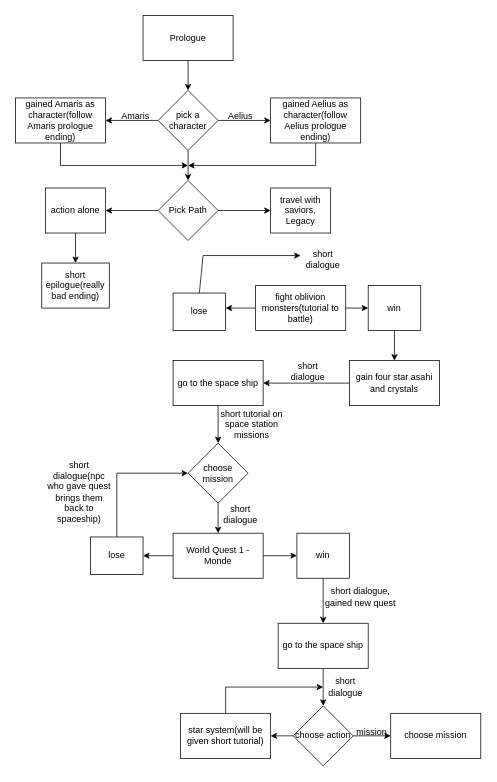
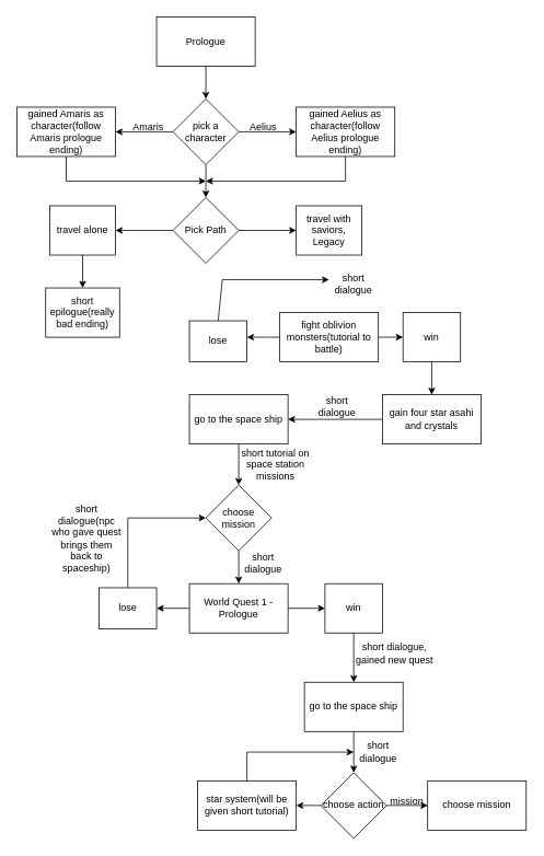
- <mxCell id="17" value="action alone" style="rounded=0;whiteSpace=wrap;html=1;" vertex="1" parent="1"><mxGeometry x="60" y="250" width="80" height="60" as="geometry" /></mxCell>
+ <mxCell id="17" value="travel alone" style="rounded=0;whiteSpace=wrap;html=1;" vertex="1" parent="1"><mxGeometry x="60" y="250" width="80" height="60" as="geometry" /></mxCell>
- <mxCell id="38" value="World Quest 1 - Monde" style="rounded=0;whiteSpace=wrap;html=1;" vertex="1" parent="1"><mxGeometry x="230" y="710" width="120" height="60" as="geometry" /></mxCell>
+ <mxCell id="38" value="World Quest 1 - Prologue" style="rounded=0;whiteSpace=wrap;html=1;" vertex="1" parent="1"><mxGeometry x="230" y="710" width="120" height="60" as="geometry" /></mxCell>
